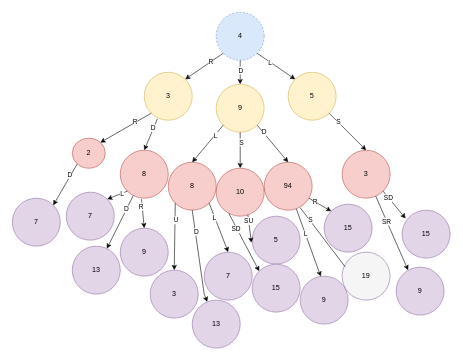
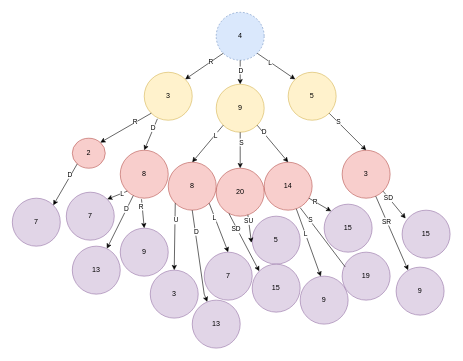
- <mxCell id="18" value="94" style="ellipse;whiteSpace=wrap;html=1;aspect=fixed;fillColor=#f8cecc;strokeColor=#b85450;" vertex="1" parent="1"><mxGeometry x="440" y="270" width="80" height="80" as="geometry" /></mxCell>
+ <mxCell id="18" value="14" style="ellipse;whiteSpace=wrap;html=1;aspect=fixed;fillColor=#f8cecc;strokeColor=#b85450;" vertex="1" parent="1"><mxGeometry x="440" y="270" width="80" height="80" as="geometry" /></mxCell>
- <mxCell id="19" value="10" style="ellipse;whiteSpace=wrap;html=1;aspect=fixed;fillColor=#f8cecc;strokeColor=#b85450;" vertex="1" parent="1"><mxGeometry x="360" y="280" width="80" height="80" as="geometry" /></mxCell>
+ <mxCell id="19" value="20" style="ellipse;whiteSpace=wrap;html=1;aspect=fixed;fillColor=#f8cecc;strokeColor=#b85450;" vertex="1" parent="1"><mxGeometry x="360" y="280" width="80" height="80" as="geometry" /></mxCell>
- <mxCell id="59" value="19" style="ellipse;whiteSpace=wrap;html=1;aspect=fixed;fillColor=#f5f5f5;strokeColor=#9673a6;" vertex="1" parent="1"><mxGeometry x="570" y="420" width="80" height="80" as="geometry" /></mxCell>
+ <mxCell id="59" value="19" style="ellipse;whiteSpace=wrap;html=1;aspect=fixed;fillColor=#e1d5e7;strokeColor=#9673a6;" vertex="1" parent="1"><mxGeometry x="570" y="420" width="80" height="80" as="geometry" /></mxCell>
